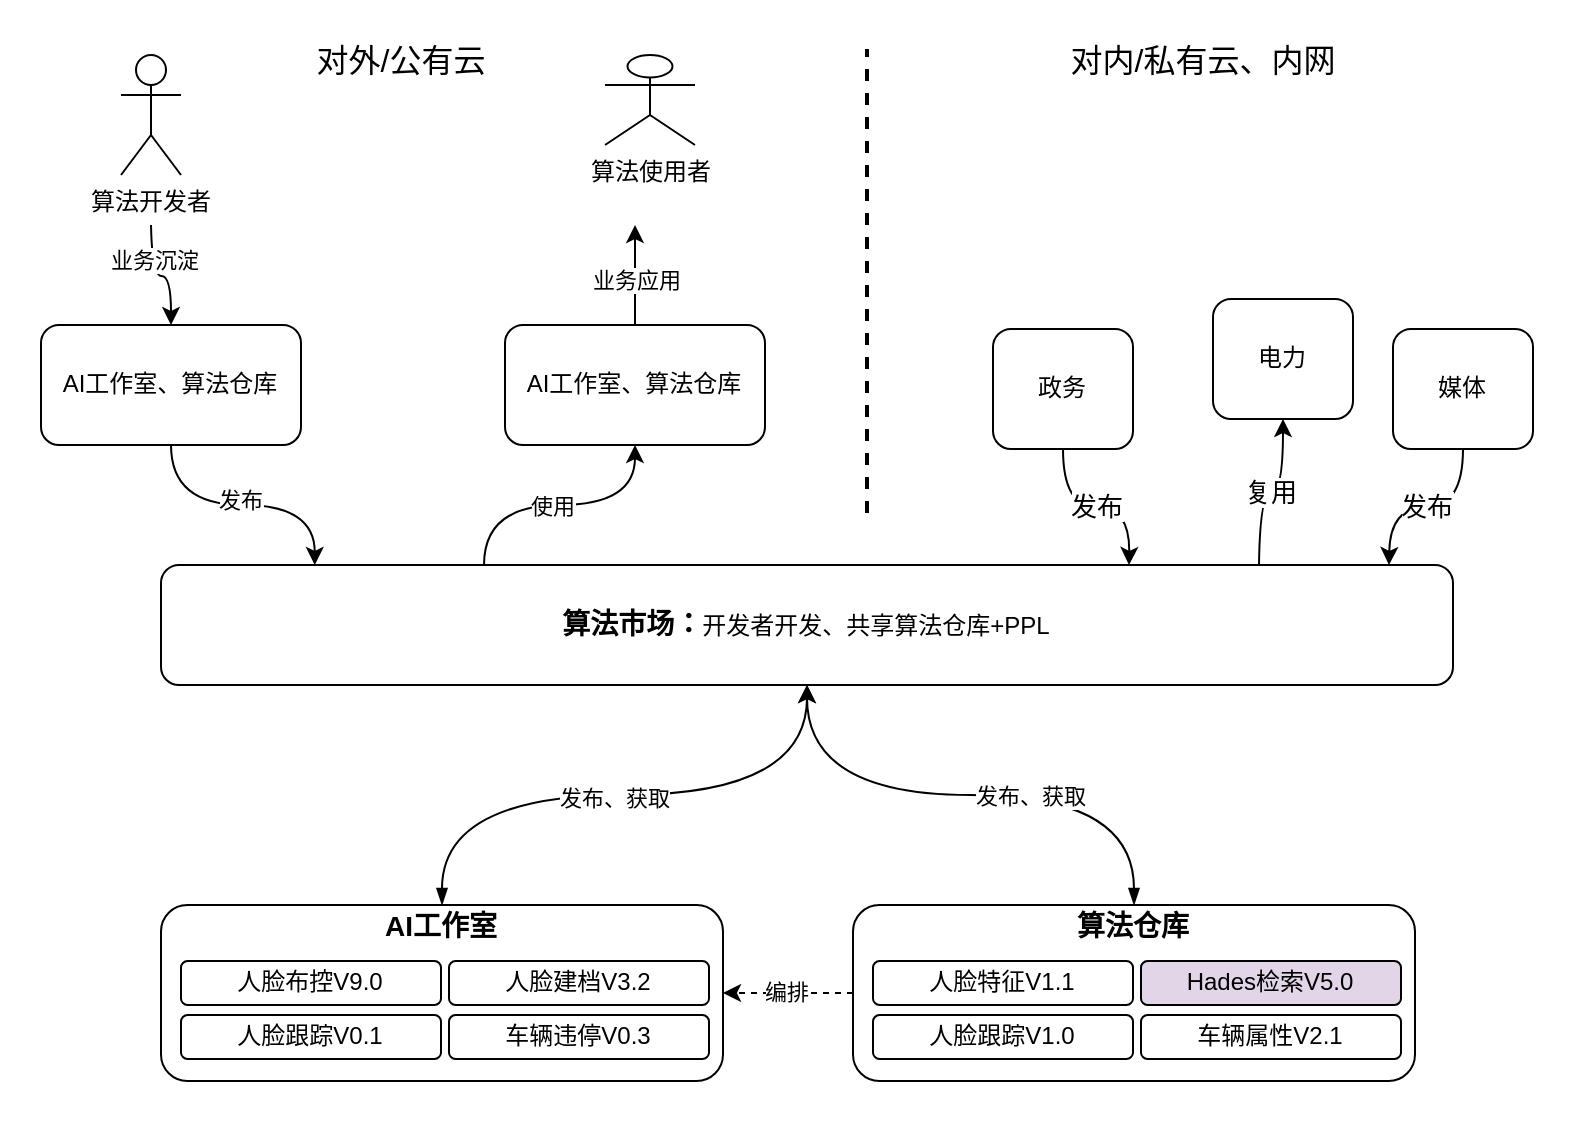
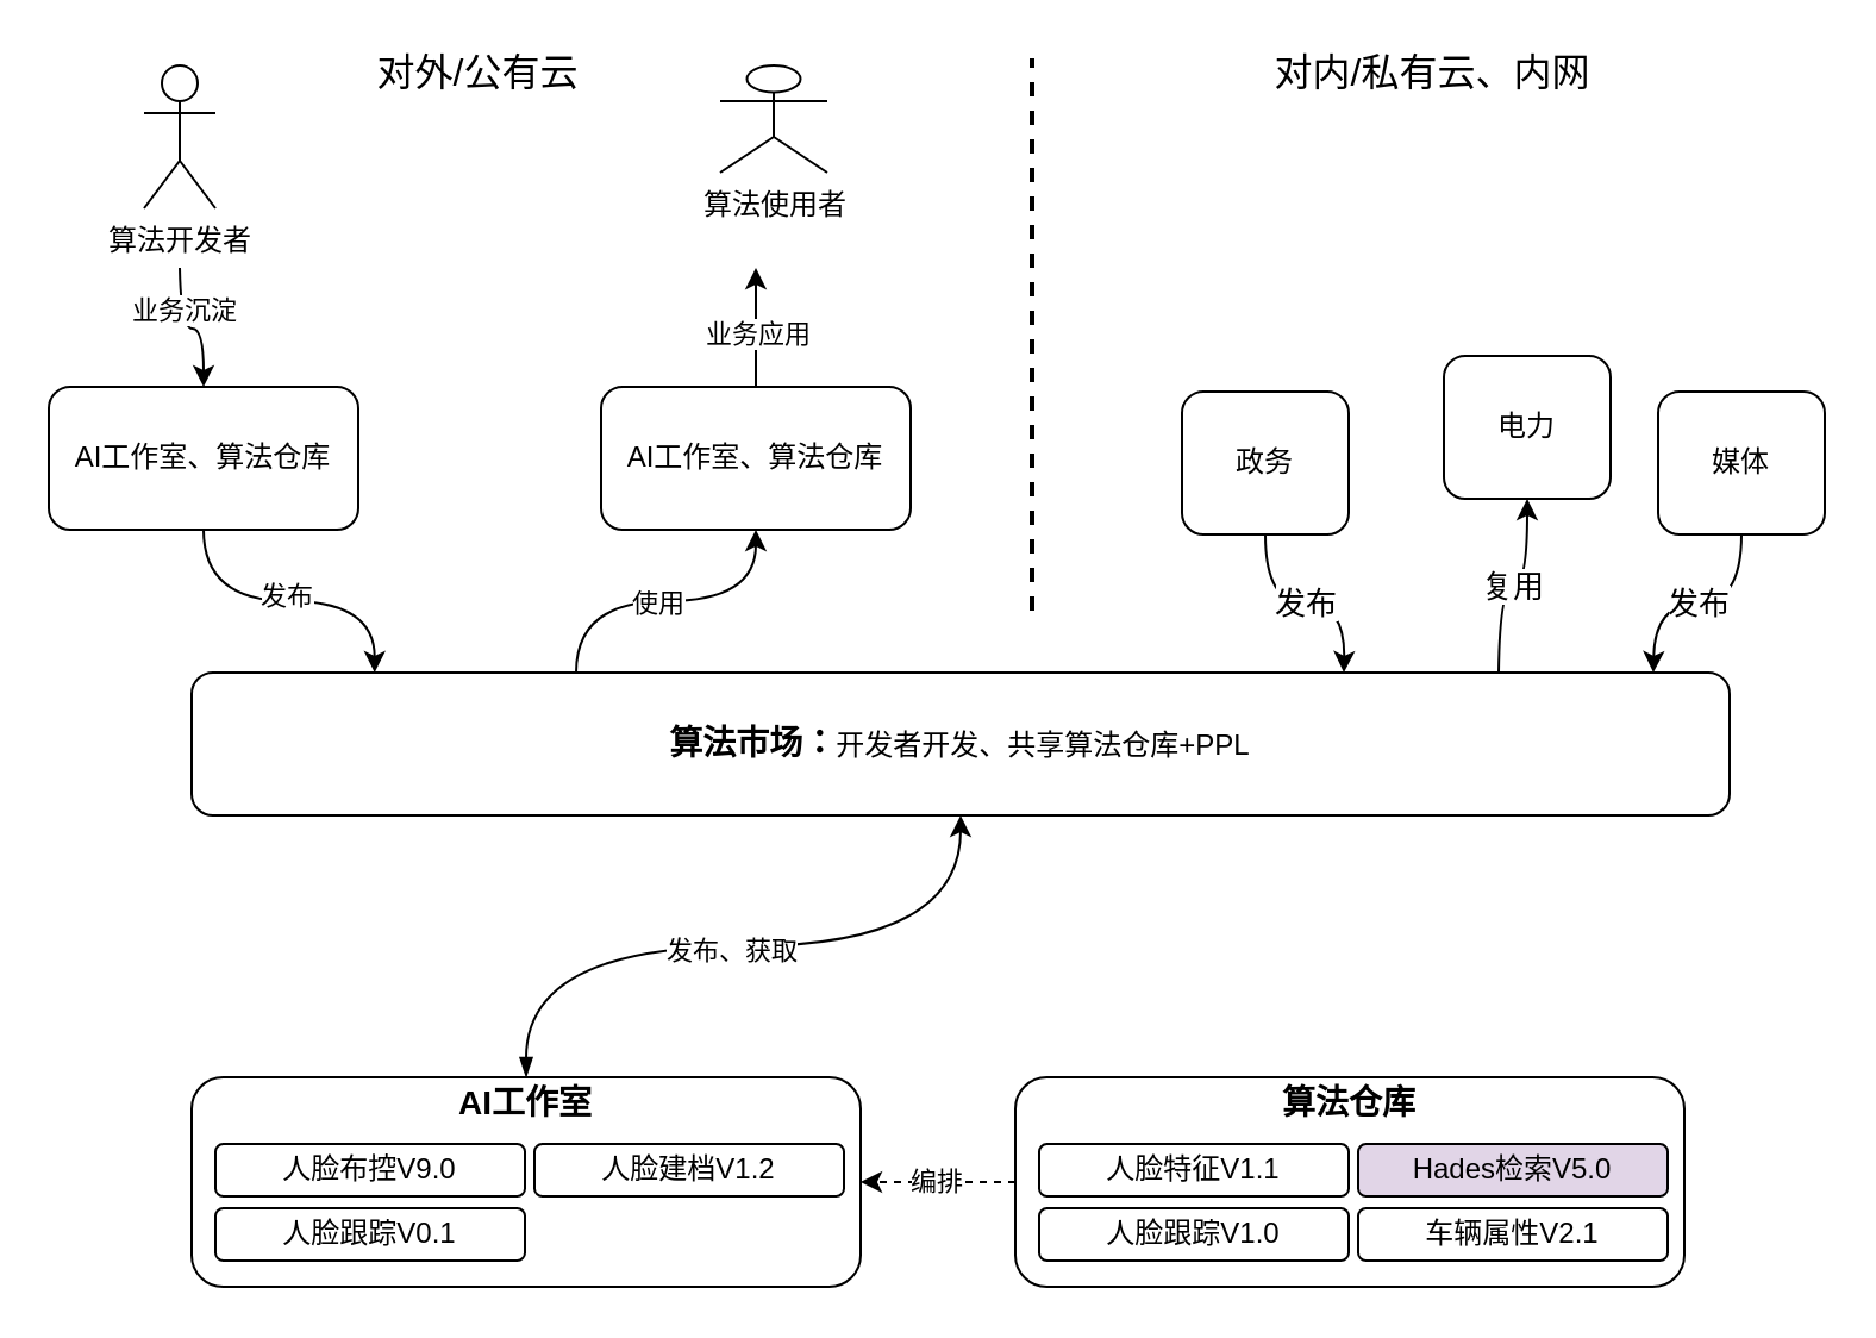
- <mxCell id="31" style="edgeStyle=orthogonalEdgeStyle;rounded=0;orthogonalLoop=1;jettySize=auto;html=1;exitX=0.5;exitY=0;exitDx=0;exitDy=0;entryX=0.5;entryY=1;entryDx=0;entryDy=0;curved=1;startArrow=blockThin;startFill=1;" parent="1" source="33" target="7" edge="1"><mxGeometry relative="1" as="geometry" /></mxCell>
- <mxCell id="32" value="发布、获取" style="edgeLabel;html=1;align=center;verticalAlign=middle;resizable=0;points=[];" parent="31" vertex="1" connectable="0"><mxGeometry x="-0.214" relative="1" as="geometry"><mxPoint as="offset" /></mxGeometry></mxCell>
- <mxCell id="27" value="人脸建档V3.2" style="rounded=1;whiteSpace=wrap;html=1;" parent="1" vertex="1"><mxGeometry x="224" y="480" width="130" height="22" as="geometry" /></mxCell>
+ <mxCell id="27" value="人脸建档V1.2" style="rounded=1;whiteSpace=wrap;html=1;" parent="1" vertex="1"><mxGeometry x="224" y="480" width="130" height="22" as="geometry" /></mxCell>
- <mxCell id="29" value="车辆违停V0.3" style="rounded=1;whiteSpace=wrap;html=1;" parent="1" vertex="1"><mxGeometry x="224" y="507" width="130" height="22" as="geometry" /></mxCell>
